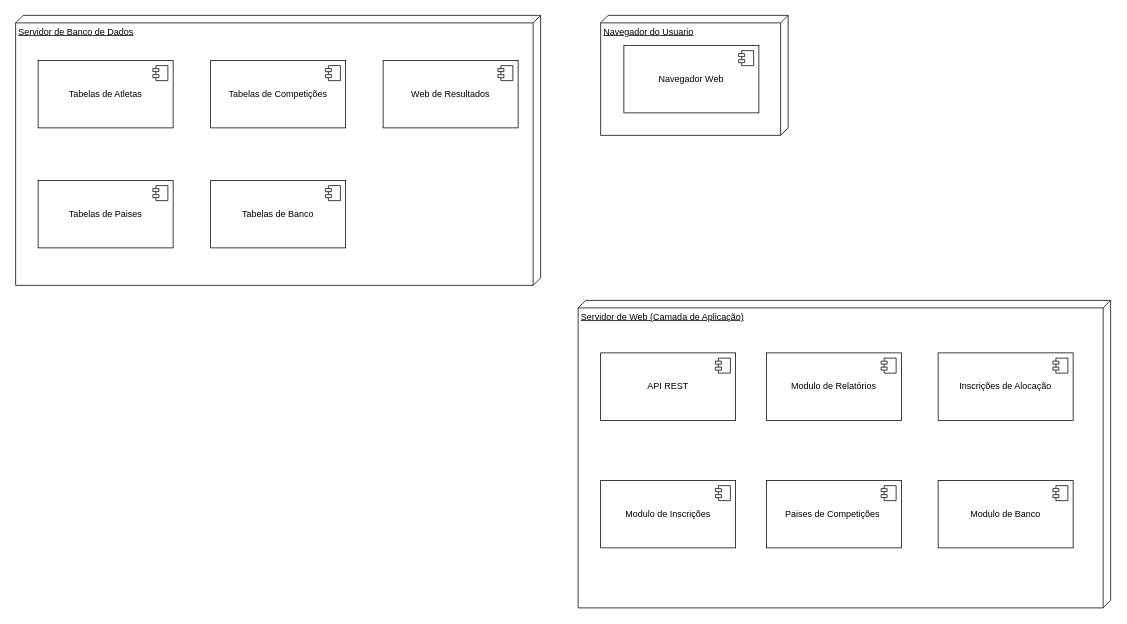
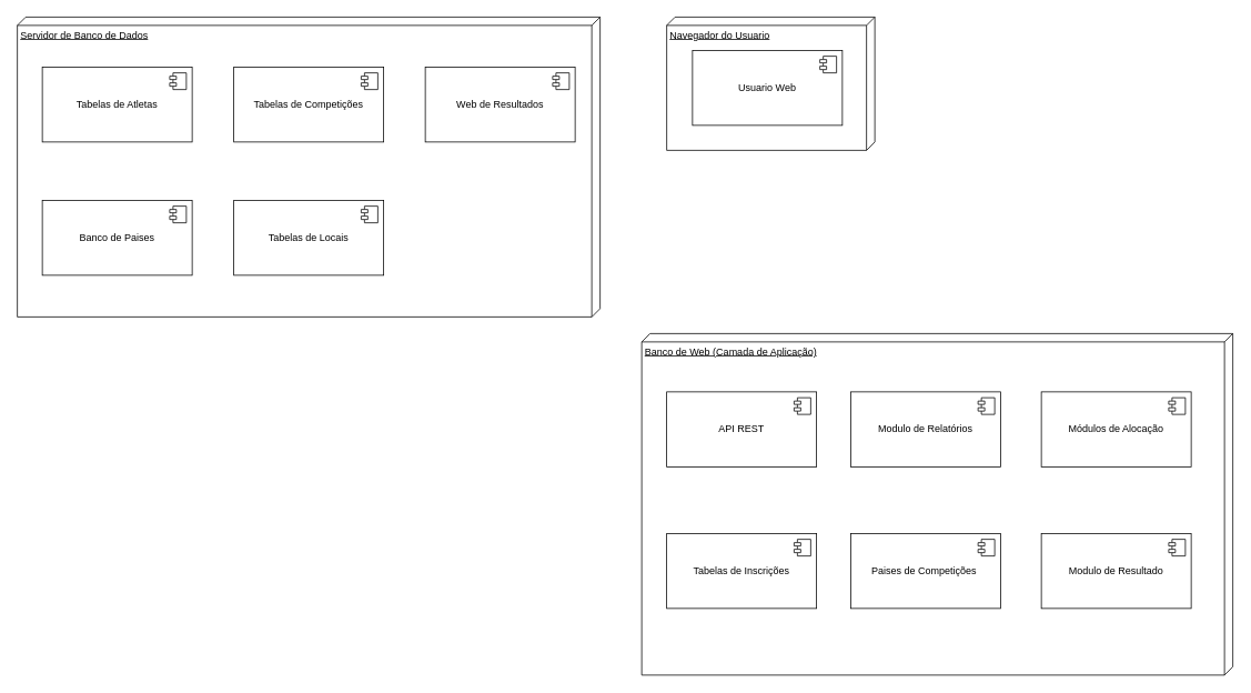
- <mxCell id="14" value="Navegador Web" style="html=1;dropTarget=0;whiteSpace=wrap;" vertex="1" parent="1"><mxGeometry x="831" y="60" width="180" height="90" as="geometry" /></mxCell>
+ <mxCell id="14" value="Usuario Web" style="html=1;dropTarget=0;whiteSpace=wrap;" vertex="1" parent="1"><mxGeometry x="831" y="60" width="180" height="90" as="geometry" /></mxCell>
- <mxCell id="9" value="Tabelas de Paises" style="html=1;dropTarget=0;whiteSpace=wrap;" vertex="1" parent="1"><mxGeometry x="50" y="240" width="180" height="90" as="geometry" /></mxCell>
+ <mxCell id="9" value="Banco de Paises" style="html=1;dropTarget=0;whiteSpace=wrap;" vertex="1" parent="1"><mxGeometry x="50" y="240" width="180" height="90" as="geometry" /></mxCell>
- <mxCell id="11" value="Tabelas de Banco" style="html=1;dropTarget=0;whiteSpace=wrap;" vertex="1" parent="1"><mxGeometry x="280" y="240" width="180" height="90" as="geometry" /></mxCell>
+ <mxCell id="11" value="Tabelas de Locais" style="html=1;dropTarget=0;whiteSpace=wrap;" vertex="1" parent="1"><mxGeometry x="280" y="240" width="180" height="90" as="geometry" /></mxCell>
- <mxCell id="16" value="Servidor de Web (Camada de Aplicação)" style="verticalAlign=top;align=left;spacingTop=8;spacingLeft=2;spacingRight=12;shape=cube;size=10;direction=south;fontStyle=4;html=1;whiteSpace=wrap;" vertex="1" parent="1"><mxGeometry x="770" y="400" width="710" height="410" as="geometry" /></mxCell>
+ <mxCell id="16" value="Banco de Web (Camada de Aplicação)" style="verticalAlign=top;align=left;spacingTop=8;spacingLeft=2;spacingRight=12;shape=cube;size=10;direction=south;fontStyle=4;html=1;whiteSpace=wrap;" vertex="1" parent="1"><mxGeometry x="770" y="400" width="710" height="410" as="geometry" /></mxCell>
- <mxCell id="21" value="Inscrições de Alocação" style="html=1;dropTarget=0;whiteSpace=wrap;" vertex="1" parent="1"><mxGeometry x="1250" y="470" width="180" height="90" as="geometry" /></mxCell>
+ <mxCell id="21" value="Módulos de Alocação" style="html=1;dropTarget=0;whiteSpace=wrap;" vertex="1" parent="1"><mxGeometry x="1250" y="470" width="180" height="90" as="geometry" /></mxCell>
- <mxCell id="23" value="Modulo de Inscrições" style="html=1;dropTarget=0;whiteSpace=wrap;" vertex="1" parent="1"><mxGeometry x="800" y="640" width="180" height="90" as="geometry" /></mxCell>
+ <mxCell id="23" value="Tabelas de Inscrições" style="html=1;dropTarget=0;whiteSpace=wrap;" vertex="1" parent="1"><mxGeometry x="800" y="640" width="180" height="90" as="geometry" /></mxCell>
- <mxCell id="27" value="Modulo de Banco" style="html=1;dropTarget=0;whiteSpace=wrap;" vertex="1" parent="1"><mxGeometry x="1250" y="640" width="180" height="90" as="geometry" /></mxCell>
+ <mxCell id="27" value="Modulo de Resultado" style="html=1;dropTarget=0;whiteSpace=wrap;" vertex="1" parent="1"><mxGeometry x="1250" y="640" width="180" height="90" as="geometry" /></mxCell>
